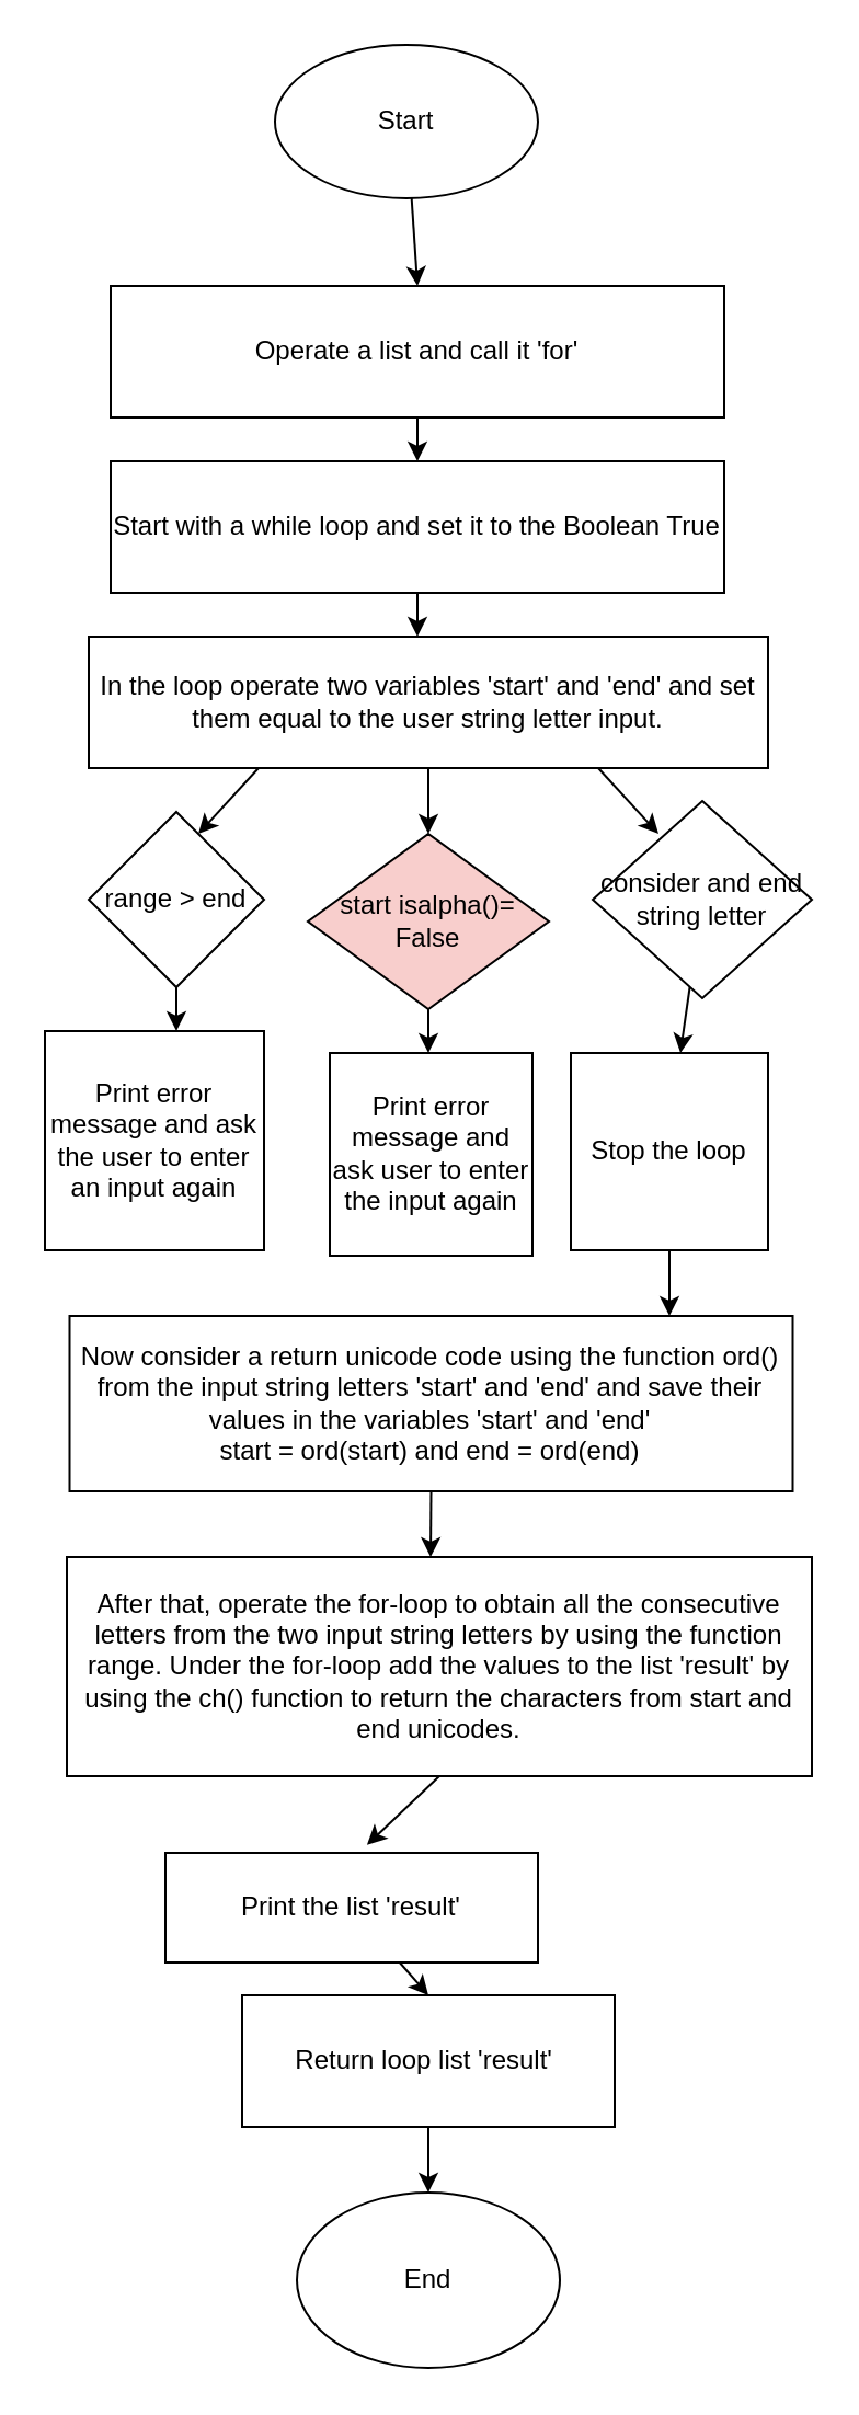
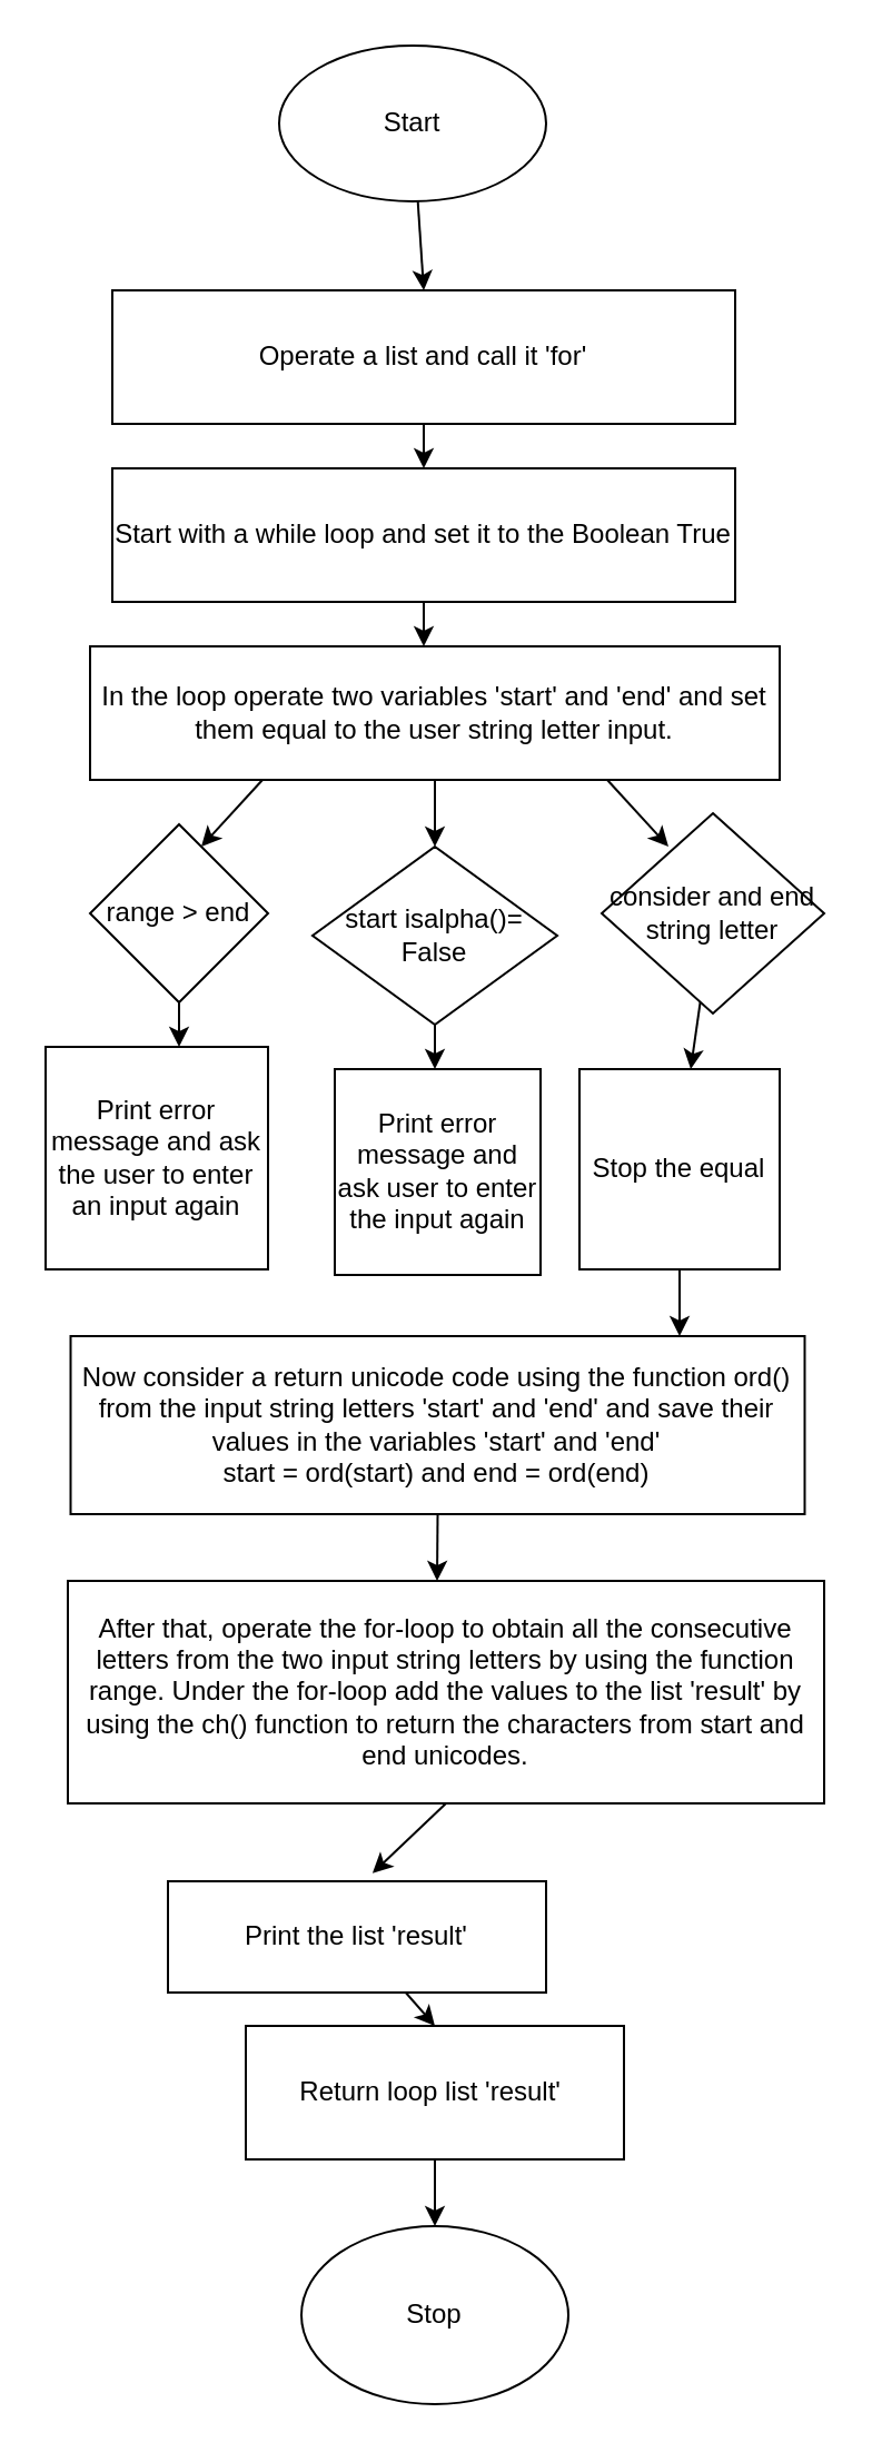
- <mxCell id="15" value="start isalpha()=&lt;br&gt;False" style="rhombus;whiteSpace=wrap;html=1;fillColor=#f8cecc;" vertex="1" parent="1"><mxGeometry x="140" y="380" width="110" height="80" as="geometry" /></mxCell>
+ <mxCell id="15" value="start isalpha()=&lt;br&gt;False" style="rhombus;whiteSpace=wrap;html=1;" vertex="1" parent="1"><mxGeometry x="140" y="380" width="110" height="80" as="geometry" /></mxCell>
- <mxCell id="21" value="Stop the loop" style="whiteSpace=wrap;html=1;aspect=fixed;" vertex="1" parent="1"><mxGeometry x="260" y="480" width="90" height="90" as="geometry" /></mxCell>
+ <mxCell id="21" value="Stop the equal" style="whiteSpace=wrap;html=1;aspect=fixed;" vertex="1" parent="1"><mxGeometry x="260" y="480" width="90" height="90" as="geometry" /></mxCell>
- <mxCell id="28" value="End" style="ellipse;whiteSpace=wrap;html=1;" vertex="1" parent="1"><mxGeometry x="135" y="1000" width="120" height="80" as="geometry" /></mxCell>
+ <mxCell id="28" value="Stop" style="ellipse;whiteSpace=wrap;html=1;" vertex="1" parent="1"><mxGeometry x="135" y="1000" width="120" height="80" as="geometry" /></mxCell>
